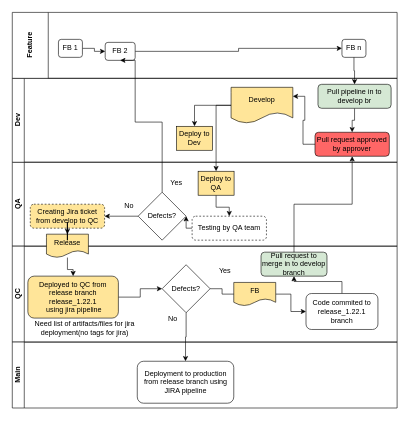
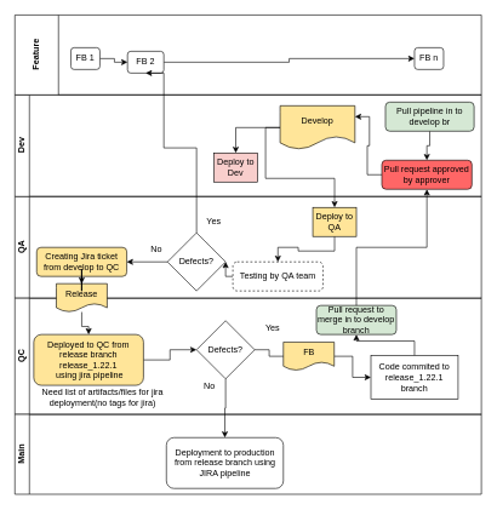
- <mxCell id="26" value="" style="edgeStyle=orthogonalEdgeStyle;rounded=0;orthogonalLoop=1;jettySize=auto;html=1;" parent="1" source="25" target="14" edge="1"><mxGeometry relative="1" as="geometry" /></mxCell>
- <mxCell id="19" value="Deploy to Dev" style="rounded=0;whiteSpace=wrap;html=1;fillColor=#FFE599;" vertex="1" parent="12"><mxGeometry x="274" y="80" width="60" height="40" as="geometry" /></mxCell>
+ <mxCell id="19" value="Deploy to Dev" style="rounded=0;whiteSpace=wrap;html=1;fillColor=#f8cecc;" vertex="1" parent="12"><mxGeometry x="274" y="80" width="60" height="40" as="geometry" /></mxCell>
- <mxCell id="11" value="Deploy to QA" style="rounded=0;whiteSpace=wrap;html=1;fillColor=#FFE599;" vertex="1" parent="2"><mxGeometry x="310" y="15" width="60" height="40" as="geometry" /></mxCell>
+ <mxCell id="11" value="Deploy to QA" style="rounded=0;whiteSpace=wrap;html=1;fillColor=#FFE599;" vertex="1" parent="2"><mxGeometry x="410" y="15" width="60" height="40" as="geometry" /></mxCell>
- <mxCell id="5" value="Creating Jira ticket from develop to QC" style="rounded=1;whiteSpace=wrap;html=1;fillColor=#FFE599;dashed=1;" parent="2" vertex="1"><mxGeometry x="30" y="70" width="124" height="40" as="geometry" /></mxCell>
+ <mxCell id="5" value="Creating Jira ticket from develop to QC" style="rounded=1;whiteSpace=wrap;html=1;fillColor=#FFE599;" parent="2" vertex="1"><mxGeometry x="30" y="70" width="124" height="40" as="geometry" /></mxCell>
- <mxCell id="34" value="Code commited to release_1.22.1 branch" style="rounded=1;whiteSpace=wrap;html=1;" vertex="1" parent="27"><mxGeometry x="490" y="79" width="120" height="60" as="geometry" /></mxCell>
+ <mxCell id="34" value="Code commited to release_1.22.1 branch" style="whiteSpace=wrap;html=1;rounded=0;" vertex="1" parent="27"><mxGeometry x="490" y="79" width="120" height="60" as="geometry" /></mxCell>
